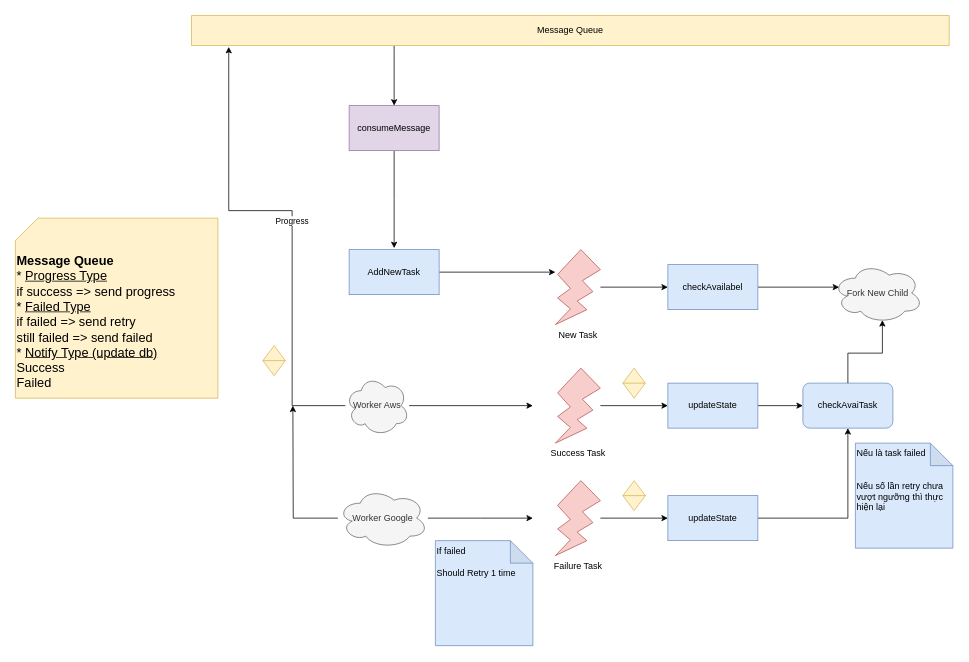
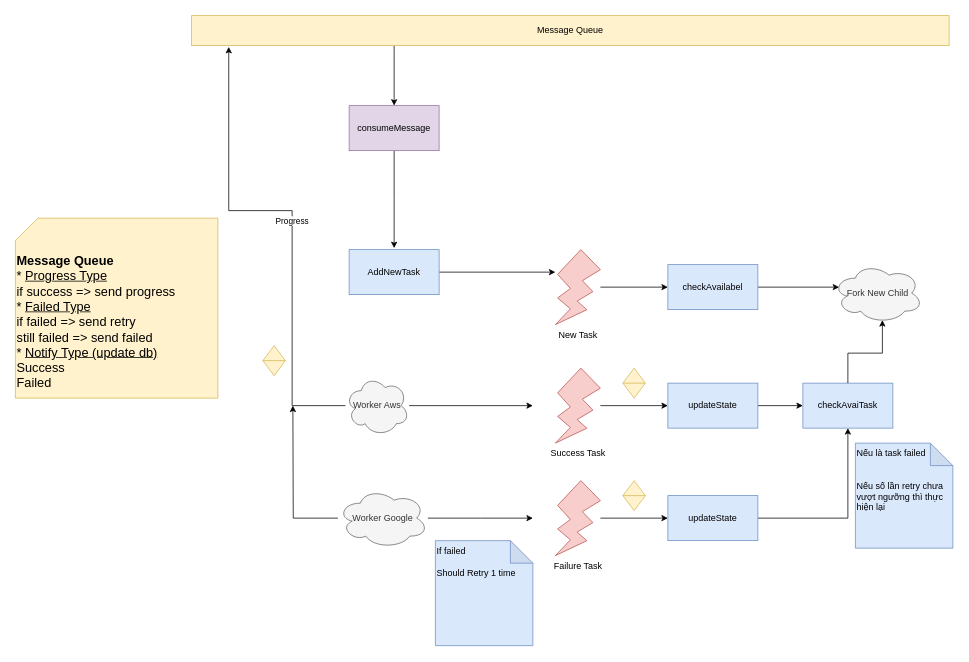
- <mxCell id="26" value="checkAvaiTask" style="whiteSpace=wrap;html=1;fillColor=#dae8fc;strokeColor=#6c8ebf;rounded=1;" vertex="1" parent="1"><mxGeometry x="1070" y="510" width="120" height="60" as="geometry" /></mxCell>
+ <mxCell id="26" value="checkAvaiTask" style="rounded=0;whiteSpace=wrap;html=1;fillColor=#dae8fc;strokeColor=#6c8ebf;" vertex="1" parent="1"><mxGeometry x="1070" y="510" width="120" height="60" as="geometry" /></mxCell>
